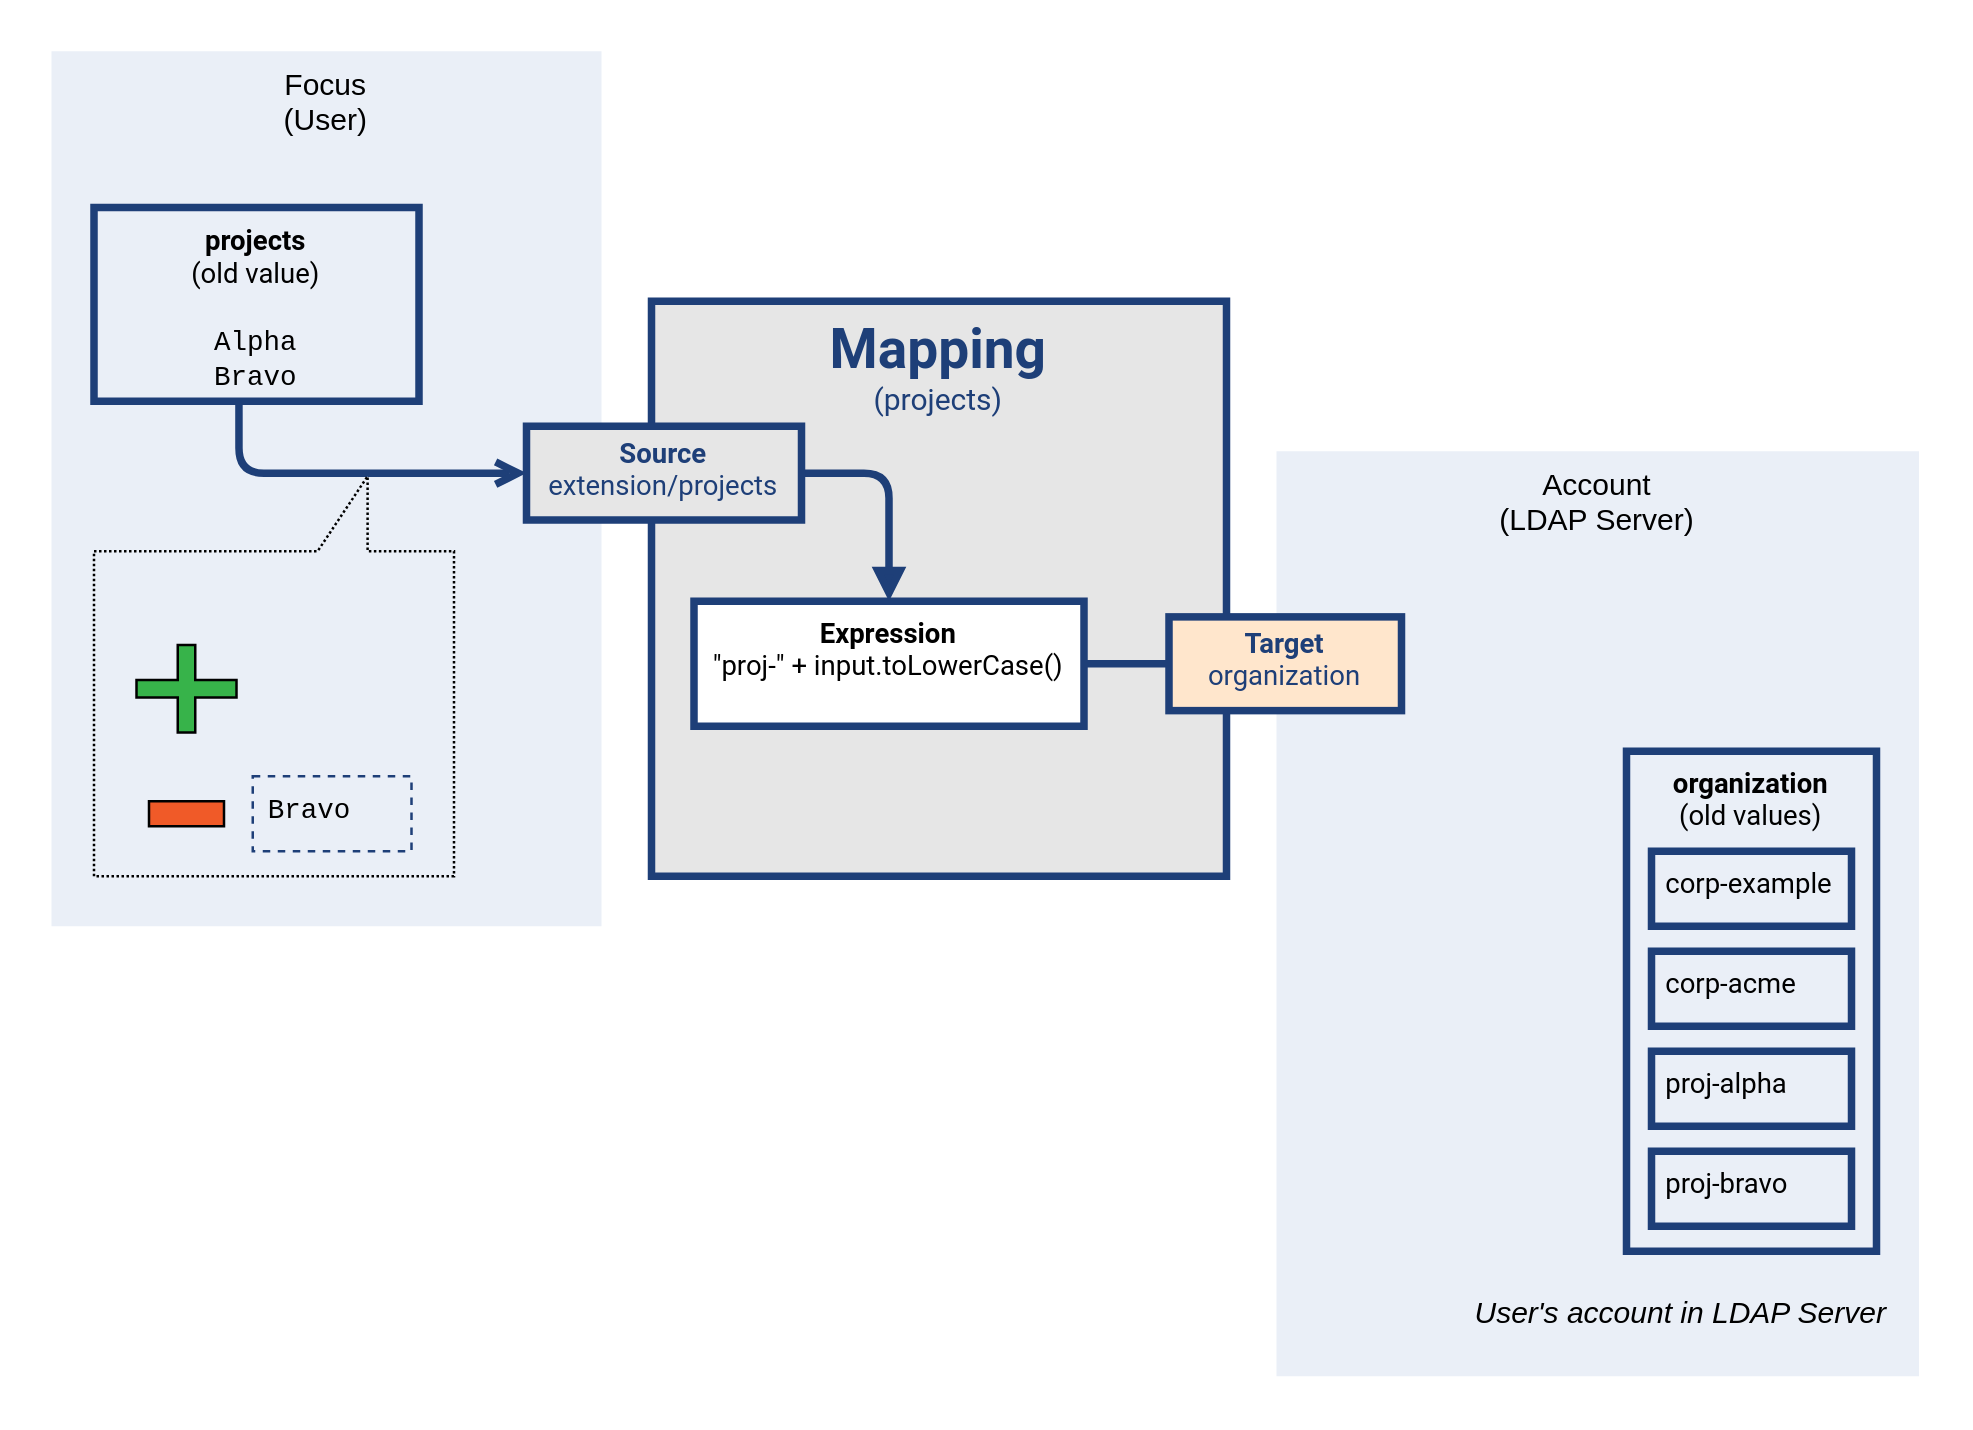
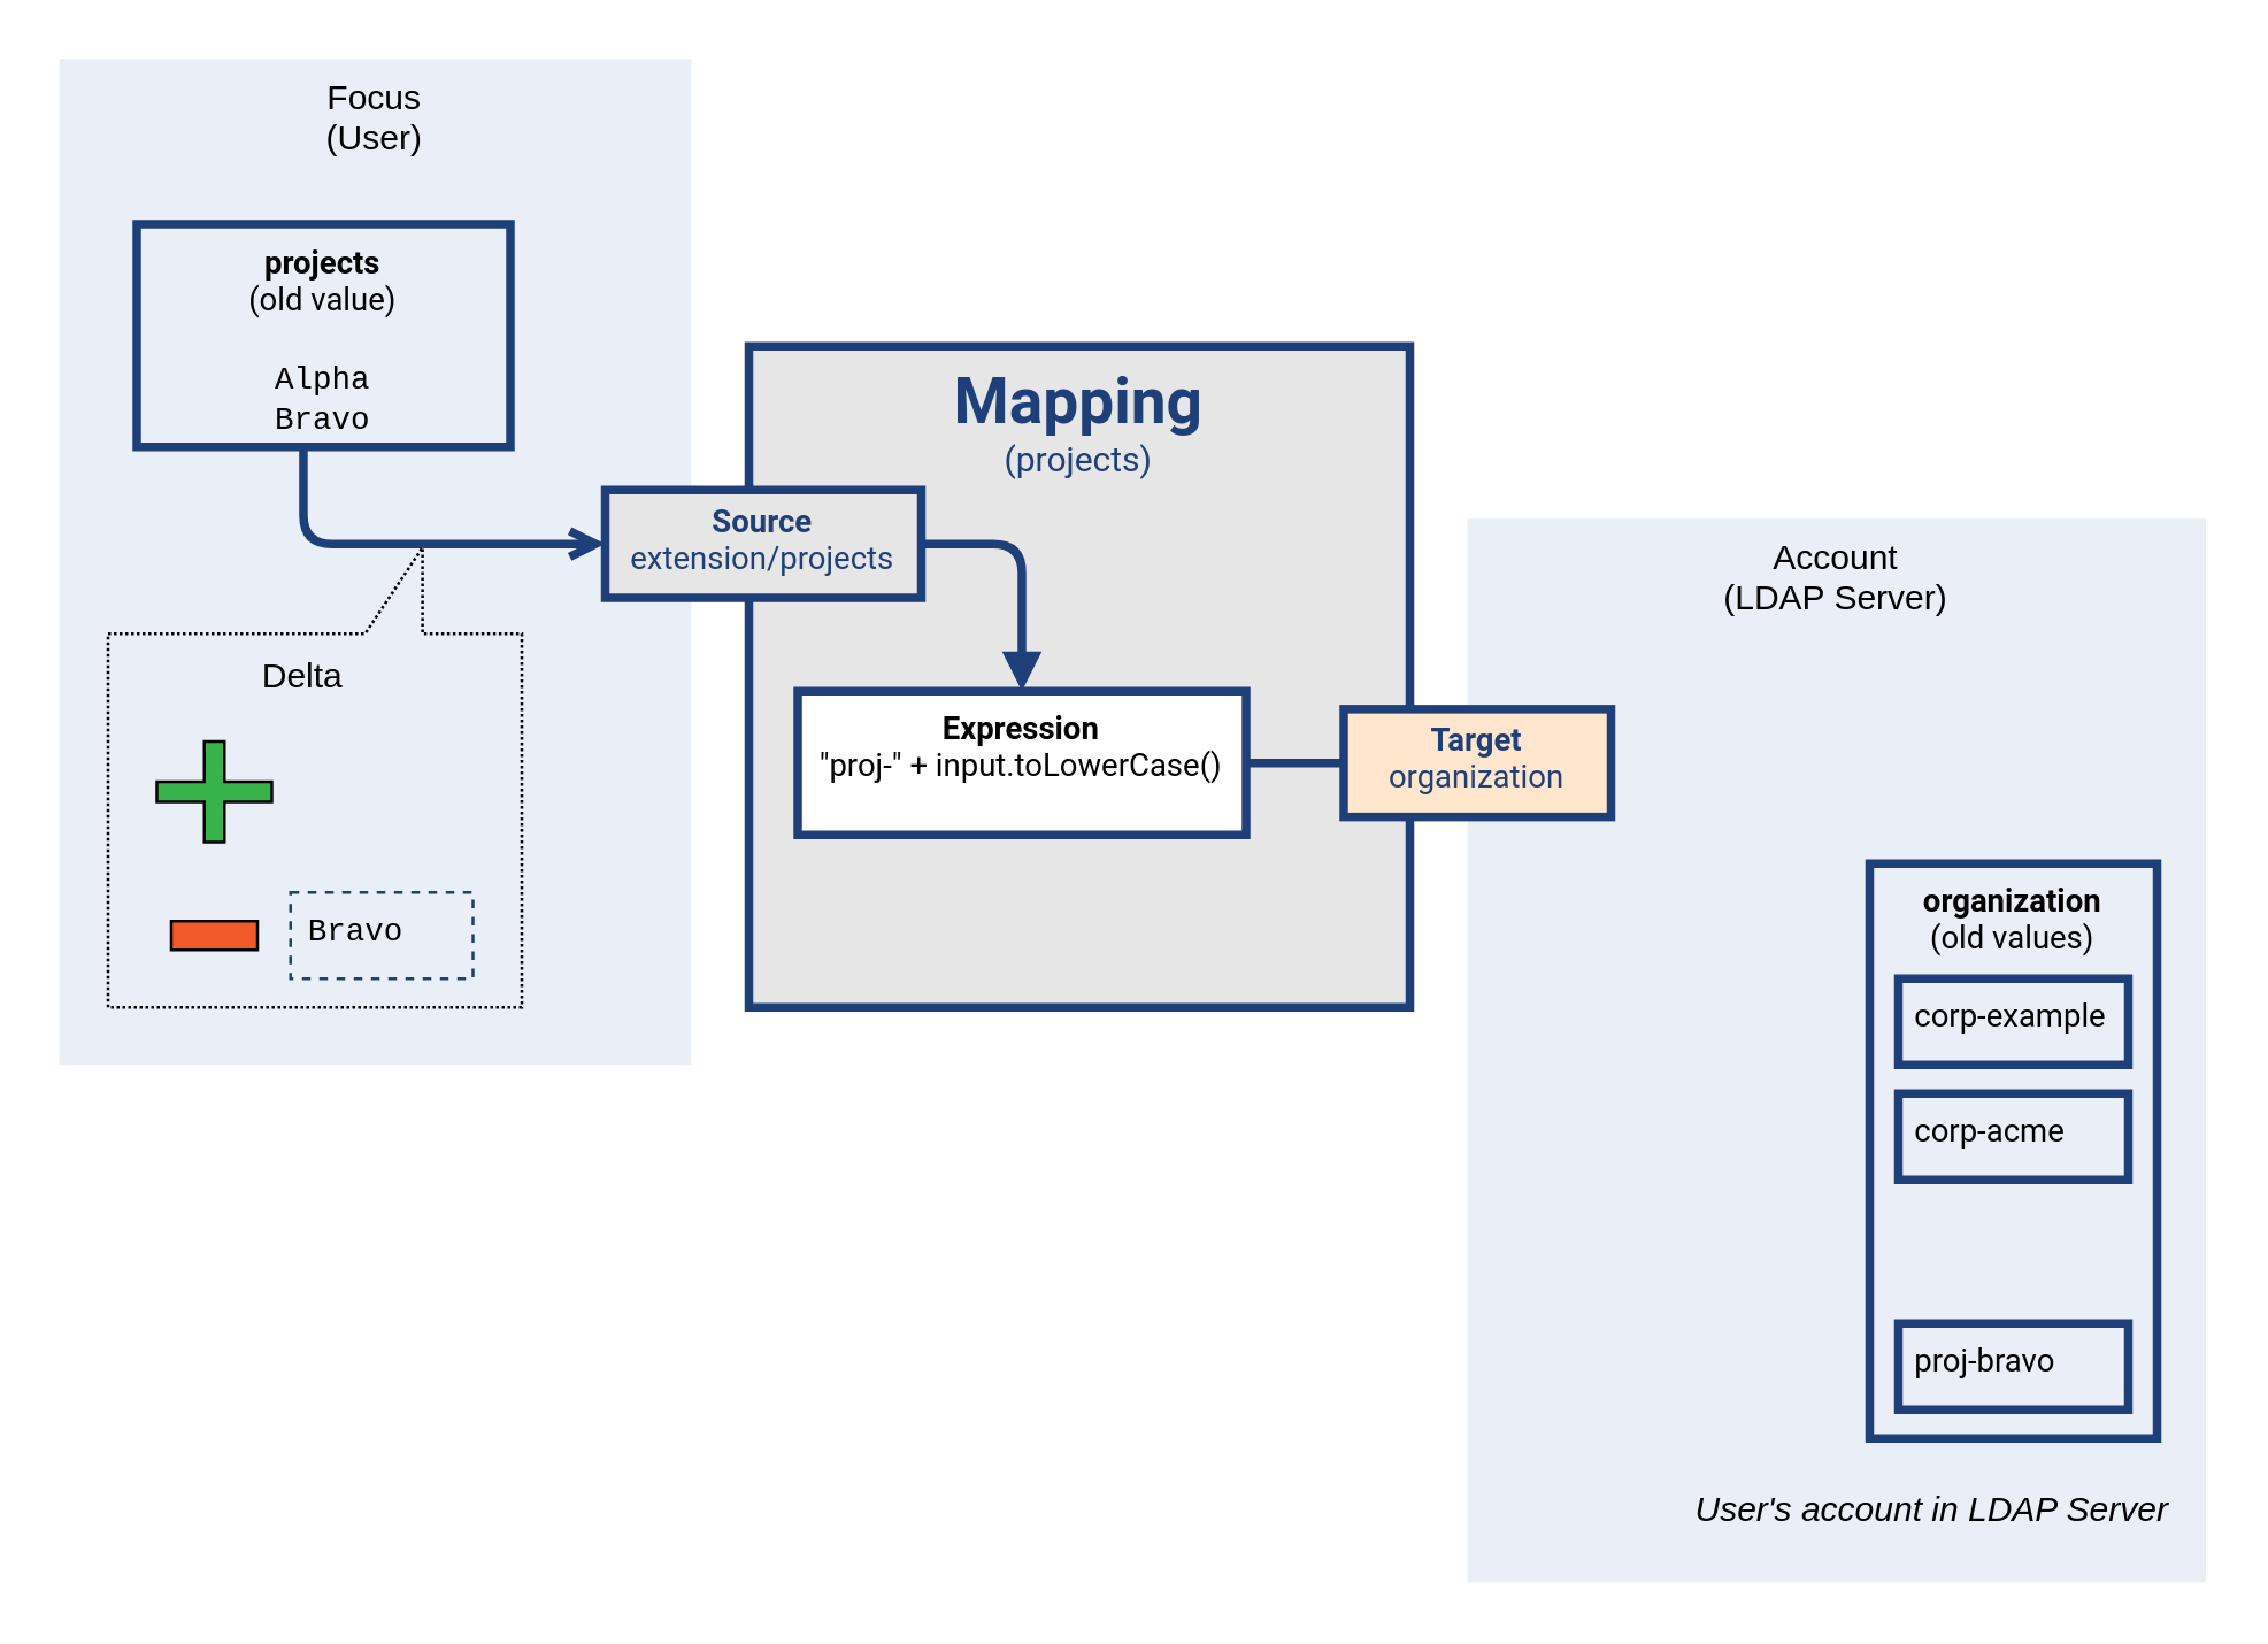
- <mxCell id="14" value="projects&lt;br&gt;&lt;span style=&quot;font-weight: normal&quot;&gt;(old value)&lt;br&gt;&lt;br&gt;&lt;/span&gt;&lt;span style=&quot;font-weight: normal&quot;&gt;&lt;font face=&quot;Courier New&quot;&gt;Alpha&lt;br&gt;Bravo&lt;/font&gt;&lt;br&gt;&lt;/span&gt;" style="rounded=0;whiteSpace=wrap;html=1;strokeWidth=3;perimeterSpacing=0;glass=0;fontFamily=Roboto;fontSource=https%3A%2F%2Ffonts.googleapis.com%2Fcss%3Ffamily%3DRoboto;fontSize=11;fontStyle=1;spacing=2;strokeColor=#1E3F78;verticalAlign=top;fillColor=#EAEFF7;" parent="1" vertex="1"><mxGeometry x="37" y="82.5" width="130" height="77.5" as="geometry" /></mxCell>
+ <mxCell id="14" value="projects&lt;br&gt;&lt;span style=&quot;font-weight: normal&quot;&gt;(old value)&lt;br&gt;&lt;br&gt;&lt;/span&gt;&lt;span style=&quot;font-weight: normal&quot;&gt;&lt;font face=&quot;Courier New&quot;&gt;Alpha&lt;br&gt;Bravo&lt;/font&gt;&lt;br&gt;&lt;/span&gt;" style="rounded=0;whiteSpace=wrap;html=1;strokeWidth=3;perimeterSpacing=0;glass=0;fontFamily=Roboto;fontSource=https%3A%2F%2Ffonts.googleapis.com%2Fcss%3Ffamily%3DRoboto;fontSize=11;fontStyle=1;spacing=2;strokeColor=#1E3F78;verticalAlign=top;fillColor=#EAEFF7;" parent="1" vertex="1"><mxGeometry x="47" y="77.5" width="130" height="77.5" as="geometry" /></mxCell>
+ <mxCell id="20" value="&lt;meta charset=&quot;utf-8&quot;&gt;&lt;span style=&quot;color: rgb(0, 0, 0); font-family: helvetica; font-size: 12px; font-style: normal; font-weight: 400; letter-spacing: normal; text-align: left; text-indent: 0px; text-transform: none; word-spacing: 0px; display: inline; float: none;&quot;&gt;Delta&lt;/span&gt;" style="text;whiteSpace=wrap;html=1;fillColor=none;labelBackgroundColor=none;" vertex="1" parent="1"><mxGeometry x="89" y="221.25" width="50" height="25" as="geometry" /></mxCell>
- <mxCell id="21" value="&lt;div&gt;&lt;span style=&quot;font-weight: 400&quot;&gt;proj-alpha&lt;/span&gt;&lt;br&gt;&lt;/div&gt;" style="rounded=0;whiteSpace=wrap;html=1;strokeWidth=3;perimeterSpacing=0;glass=0;fontFamily=Roboto;fontSource=https%3A%2F%2Ffonts.googleapis.com%2Fcss%3Ffamily%3DRoboto;fontSize=11;fontStyle=1;spacing=2;strokeColor=#1E3F78;verticalAlign=top;fillColor=#EAEFF7;align=left;spacingLeft=4;" vertex="1" parent="1"><mxGeometry x="660" y="420" width="80" height="30" as="geometry" /></mxCell>
